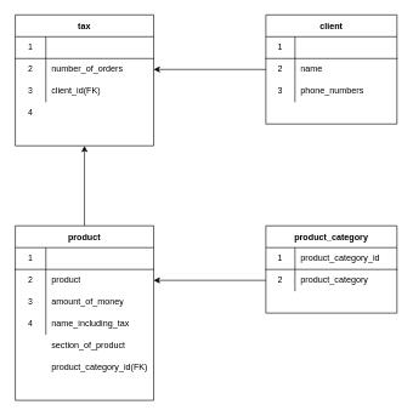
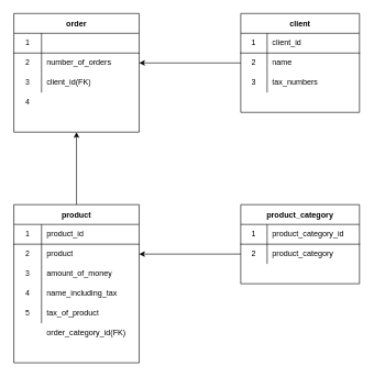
- <mxCell id="2" value="tax" style="shape=table;startSize=30;container=1;collapsible=0;childLayout=tableLayout;fixedRows=1;rowLines=0;fontStyle=1;align=center;pointerEvents=1;" parent="1" vertex="1"><mxGeometry x="20" y="20" width="190" height="180" as="geometry" /></mxCell>
+ <mxCell id="2" value="order" style="shape=table;startSize=30;container=1;collapsible=0;childLayout=tableLayout;fixedRows=1;rowLines=0;fontStyle=1;align=center;pointerEvents=1;" parent="1" vertex="1"><mxGeometry x="20" y="20" width="190" height="180" as="geometry" /></mxCell>
+ <mxCell id="16" value="client_id" style="shape=partialRectangle;html=1;whiteSpace=wrap;connectable=0;fillColor=none;top=0;left=0;bottom=0;right=0;align=left;spacingLeft=6;overflow=hidden;pointerEvents=1;" parent="14" vertex="1"><mxGeometry x="40" width="140" height="30" as="geometry"><mxRectangle width="140" height="30" as="alternateBounds" /></mxGeometry></mxCell>
- <mxCell id="22" value="phone_numbers" style="shape=partialRectangle;html=1;whiteSpace=wrap;connectable=0;fillColor=none;top=0;left=0;bottom=0;right=0;align=left;spacingLeft=6;overflow=hidden;pointerEvents=1;" parent="20" vertex="1"><mxGeometry x="40" width="140" height="30" as="geometry"><mxRectangle width="140" height="30" as="alternateBounds" /></mxGeometry></mxCell>
+ <mxCell id="22" value="tax_numbers" style="shape=partialRectangle;html=1;whiteSpace=wrap;connectable=0;fillColor=none;top=0;left=0;bottom=0;right=0;align=left;spacingLeft=6;overflow=hidden;pointerEvents=1;" parent="20" vertex="1"><mxGeometry x="40" width="140" height="30" as="geometry"><mxRectangle width="140" height="30" as="alternateBounds" /></mxGeometry></mxCell>
+ <mxCell id="27" value="product_id" style="shape=partialRectangle;html=1;whiteSpace=wrap;connectable=0;fillColor=none;top=0;left=0;bottom=0;right=0;align=left;spacingLeft=6;overflow=hidden;pointerEvents=1;" parent="25" vertex="1"><mxGeometry x="42" width="148" height="30" as="geometry"><mxRectangle width="148" height="30" as="alternateBounds" /></mxGeometry></mxCell>
+ <mxCell id="38" value="5" style="shape=partialRectangle;html=1;whiteSpace=wrap;connectable=0;fillColor=none;top=0;left=0;bottom=0;right=0;overflow=hidden;pointerEvents=1;" parent="37" vertex="1"><mxGeometry width="42" height="30" as="geometry"><mxRectangle width="42" height="30" as="alternateBounds" /></mxGeometry></mxCell>
- <mxCell id="39" value="section_of_product" style="shape=partialRectangle;html=1;whiteSpace=wrap;connectable=0;fillColor=none;top=0;left=0;bottom=0;right=0;align=left;spacingLeft=6;overflow=hidden;pointerEvents=1;" parent="37" vertex="1"><mxGeometry x="42" width="148" height="30" as="geometry"><mxRectangle width="148" height="30" as="alternateBounds" /></mxGeometry></mxCell>
+ <mxCell id="39" value="tax_of_product" style="shape=partialRectangle;html=1;whiteSpace=wrap;connectable=0;fillColor=none;top=0;left=0;bottom=0;right=0;align=left;spacingLeft=6;overflow=hidden;pointerEvents=1;" parent="37" vertex="1"><mxGeometry x="42" width="148" height="30" as="geometry"><mxRectangle width="148" height="30" as="alternateBounds" /></mxGeometry></mxCell>
- <mxCell id="41" value="product_category_id(FK)" style="shape=partialRectangle;html=1;whiteSpace=wrap;connectable=0;fillColor=none;top=0;left=0;bottom=0;right=0;align=left;spacingLeft=6;overflow=hidden;pointerEvents=1;" parent="40" vertex="1"><mxGeometry x="42" width="148" height="30" as="geometry"><mxRectangle width="148" height="30" as="alternateBounds" /></mxGeometry></mxCell>
+ <mxCell id="41" value="order_category_id(FK)" style="shape=partialRectangle;html=1;whiteSpace=wrap;connectable=0;fillColor=none;top=0;left=0;bottom=0;right=0;align=left;spacingLeft=6;overflow=hidden;pointerEvents=1;" parent="40" vertex="1"><mxGeometry x="42" width="148" height="30" as="geometry"><mxRectangle width="148" height="30" as="alternateBounds" /></mxGeometry></mxCell>
